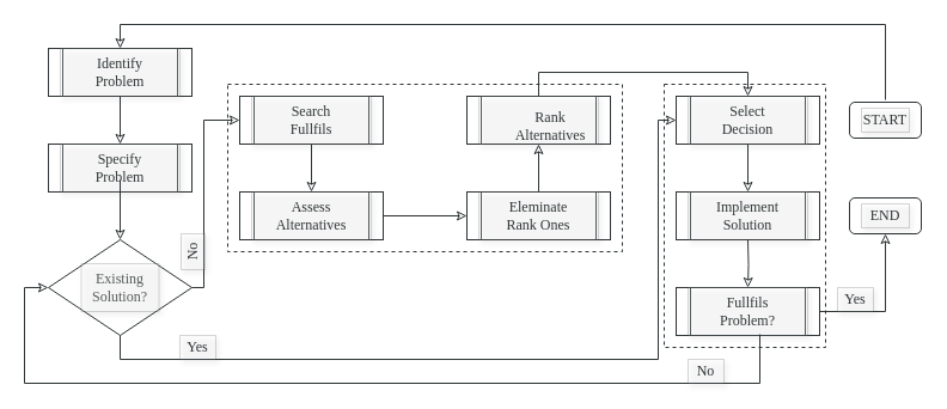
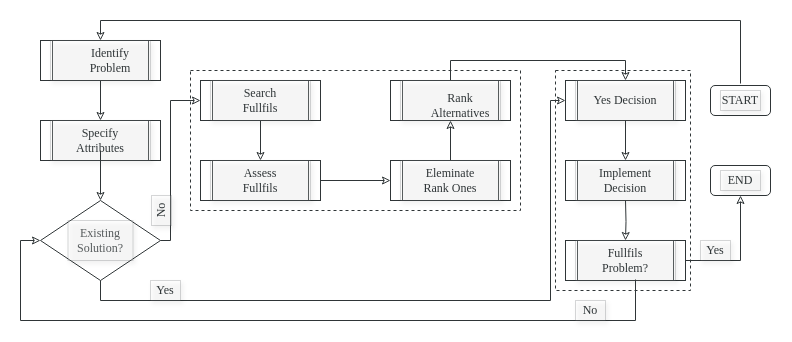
- <mxCell id="7" value="Identify Problem" style="text;html=1;strokeColor=none;fillColor=none;align=center;verticalAlign=middle;whiteSpace=wrap;rounded=0;fontFamily=Fira Code;fontSource=https%3A%2F%2Ffonts.googleapis.com%2Fcss2%3Ffamily%3DFira%2BCode%3Awght%40300%26display%3Dswap';fontColor=#2F3537;" vertex="1" parent="1"><mxGeometry x="65" y="50" width="70" height="20" as="geometry" /></mxCell>
+ <mxCell id="7" value="Identify Problem" style="text;html=1;strokeColor=none;fillColor=none;align=center;verticalAlign=middle;whiteSpace=wrap;rounded=0;fontFamily=Fira Code;fontSource=https%3A%2F%2Ffonts.googleapis.com%2Fcss2%3Ffamily%3DFira%2BCode%3Awght%40300%26display%3Dswap';fontColor=#2F3537;" vertex="1" parent="1"><mxGeometry x="75" y="50" width="70" height="20" as="geometry" /></mxCell>
- <mxCell id="23" value="Select Decision" style="text;html=1;strokeColor=none;fillColor=none;align=center;verticalAlign=middle;whiteSpace=wrap;rounded=0;fontFamily=Fira Code;fontSource=https%3A%2F%2Ffonts.googleapis.com%2Fcss2%3Ffamily%3DFira%2BCode%3Awght%40300%26display%3Dswap';fontColor=#2F3537;" vertex="1" parent="1"><mxGeometry x="590" y="90" width="70" height="20" as="geometry" /></mxCell>
+ <mxCell id="23" value="Yes Decision" style="text;html=1;strokeColor=none;fillColor=none;align=center;verticalAlign=middle;whiteSpace=wrap;rounded=0;fontFamily=Fira Code;fontSource=https%3A%2F%2Ffonts.googleapis.com%2Fcss2%3Ffamily%3DFira%2BCode%3Awght%40300%26display%3Dswap';fontColor=#2F3537;" vertex="1" parent="1"><mxGeometry x="590" y="90" width="70" height="20" as="geometry" /></mxCell>
- <mxCell id="10" value="Specify Problem" style="text;html=1;strokeColor=none;fillColor=none;align=center;verticalAlign=middle;whiteSpace=wrap;rounded=0;fontFamily=Fira Code;fontSource=https%3A%2F%2Ffonts.googleapis.com%2Fcss2%3Ffamily%3DFira%2BCode%3Awght%40300%26display%3Dswap';fontColor=#2F3537;" vertex="1" parent="1"><mxGeometry x="65" y="130" width="70" height="20" as="geometry" /></mxCell>
+ <mxCell id="10" value="Specify Attributes" style="text;html=1;strokeColor=none;fillColor=none;align=center;verticalAlign=middle;whiteSpace=wrap;rounded=0;fontFamily=Fira Code;fontSource=https%3A%2F%2Ffonts.googleapis.com%2Fcss2%3Ffamily%3DFira%2BCode%3Awght%40300%26display%3Dswap';fontColor=#2F3537;" vertex="1" parent="1"><mxGeometry x="65" y="130" width="70" height="20" as="geometry" /></mxCell>
- <mxCell id="45" value="Assess Alternatives" style="text;html=1;strokeColor=none;fillColor=none;align=center;verticalAlign=middle;whiteSpace=wrap;rounded=0;fontFamily=Fira Code;fontSource=https%3A%2F%2Ffonts.googleapis.com%2Fcss2%3Ffamily%3DFira%2BCode%3Awght%40300%26display%3Dswap';fontColor=#2F3537;" vertex="1" parent="1"><mxGeometry x="225" y="170" width="70" height="20" as="geometry" /></mxCell>
+ <mxCell id="45" value="Assess Fullfils" style="text;html=1;strokeColor=none;fillColor=none;align=center;verticalAlign=middle;whiteSpace=wrap;rounded=0;fontFamily=Fira Code;fontSource=https%3A%2F%2Ffonts.googleapis.com%2Fcss2%3Ffamily%3DFira%2BCode%3Awght%40300%26display%3Dswap';fontColor=#2F3537;" vertex="1" parent="1"><mxGeometry x="225" y="170" width="70" height="20" as="geometry" /></mxCell>
- <mxCell id="29" value="Implement Solution" style="text;html=1;strokeColor=none;fillColor=none;align=center;verticalAlign=middle;whiteSpace=wrap;rounded=0;fontFamily=Fira Code;fontSource=https%3A%2F%2Ffonts.googleapis.com%2Fcss2%3Ffamily%3DFira%2BCode%3Awght%40300%26display%3Dswap';fontColor=#2F3537;" vertex="1" parent="1"><mxGeometry x="590" y="170" width="70" height="20" as="geometry" /></mxCell>
+ <mxCell id="29" value="Implement Decision" style="text;html=1;strokeColor=none;fillColor=none;align=center;verticalAlign=middle;whiteSpace=wrap;rounded=0;fontFamily=Fira Code;fontSource=https%3A%2F%2Ffonts.googleapis.com%2Fcss2%3Ffamily%3DFira%2BCode%3Awght%40300%26display%3Dswap';fontColor=#2F3537;" vertex="1" parent="1"><mxGeometry x="590" y="170" width="70" height="20" as="geometry" /></mxCell>
